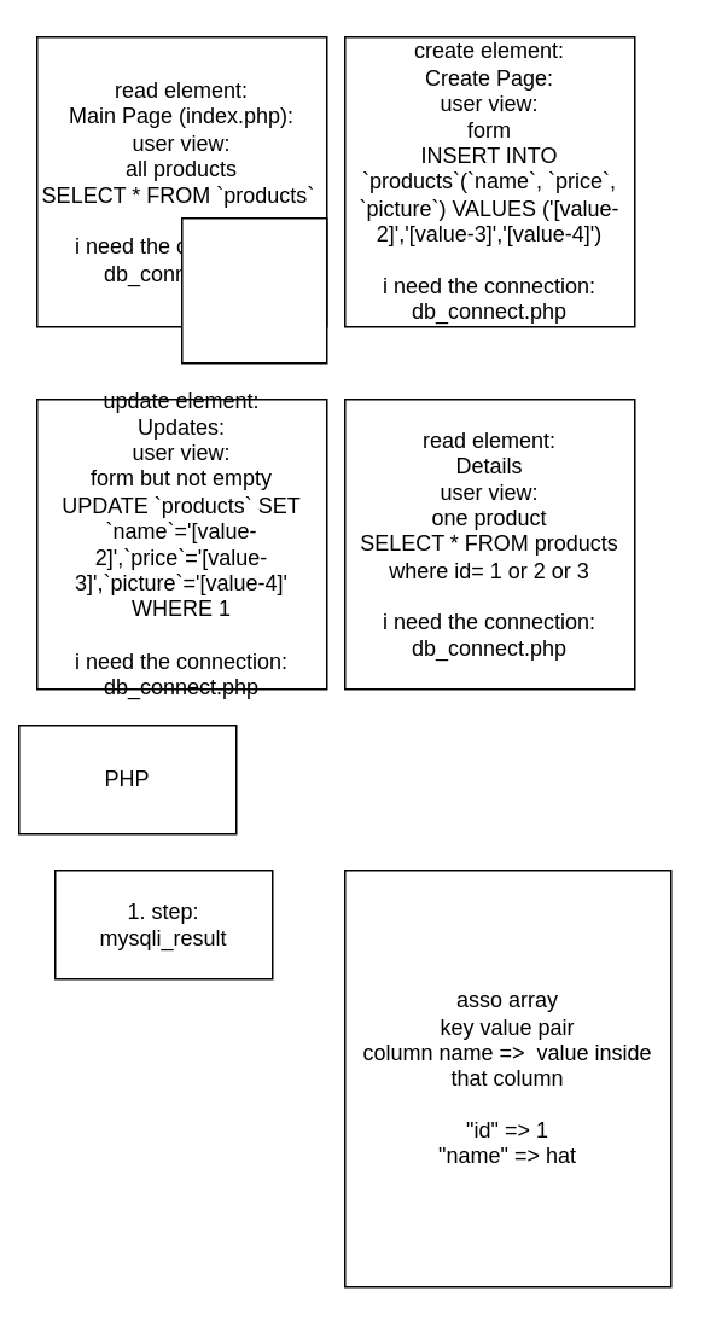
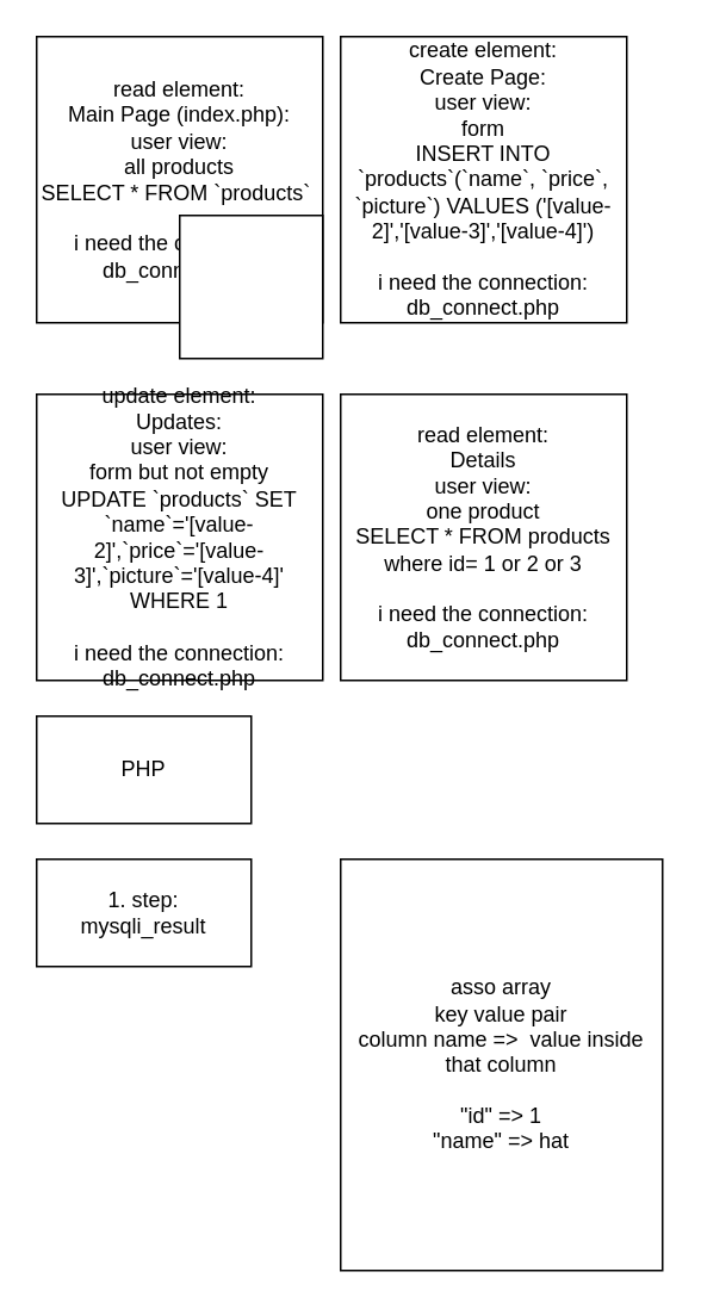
- <mxCell id="7" value="PHP" style="rounded=0;whiteSpace=wrap;html=1;" vertex="1" parent="1"><mxGeometry x="10" y="400" width="120" height="60" as="geometry" /></mxCell>
+ <mxCell id="7" value="PHP" style="rounded=0;whiteSpace=wrap;html=1;" vertex="1" parent="1"><mxGeometry x="20" y="400" width="120" height="60" as="geometry" /></mxCell>
- <mxCell id="8" value="1. step:&lt;br&gt;mysqli_result" style="rounded=0;whiteSpace=wrap;html=1;" vertex="1" parent="1"><mxGeometry x="30" y="480" width="120" height="60" as="geometry" /></mxCell>
+ <mxCell id="8" value="1. step:&lt;br&gt;mysqli_result" style="rounded=0;whiteSpace=wrap;html=1;" vertex="1" parent="1"><mxGeometry x="20" y="480" width="120" height="60" as="geometry" /></mxCell>
